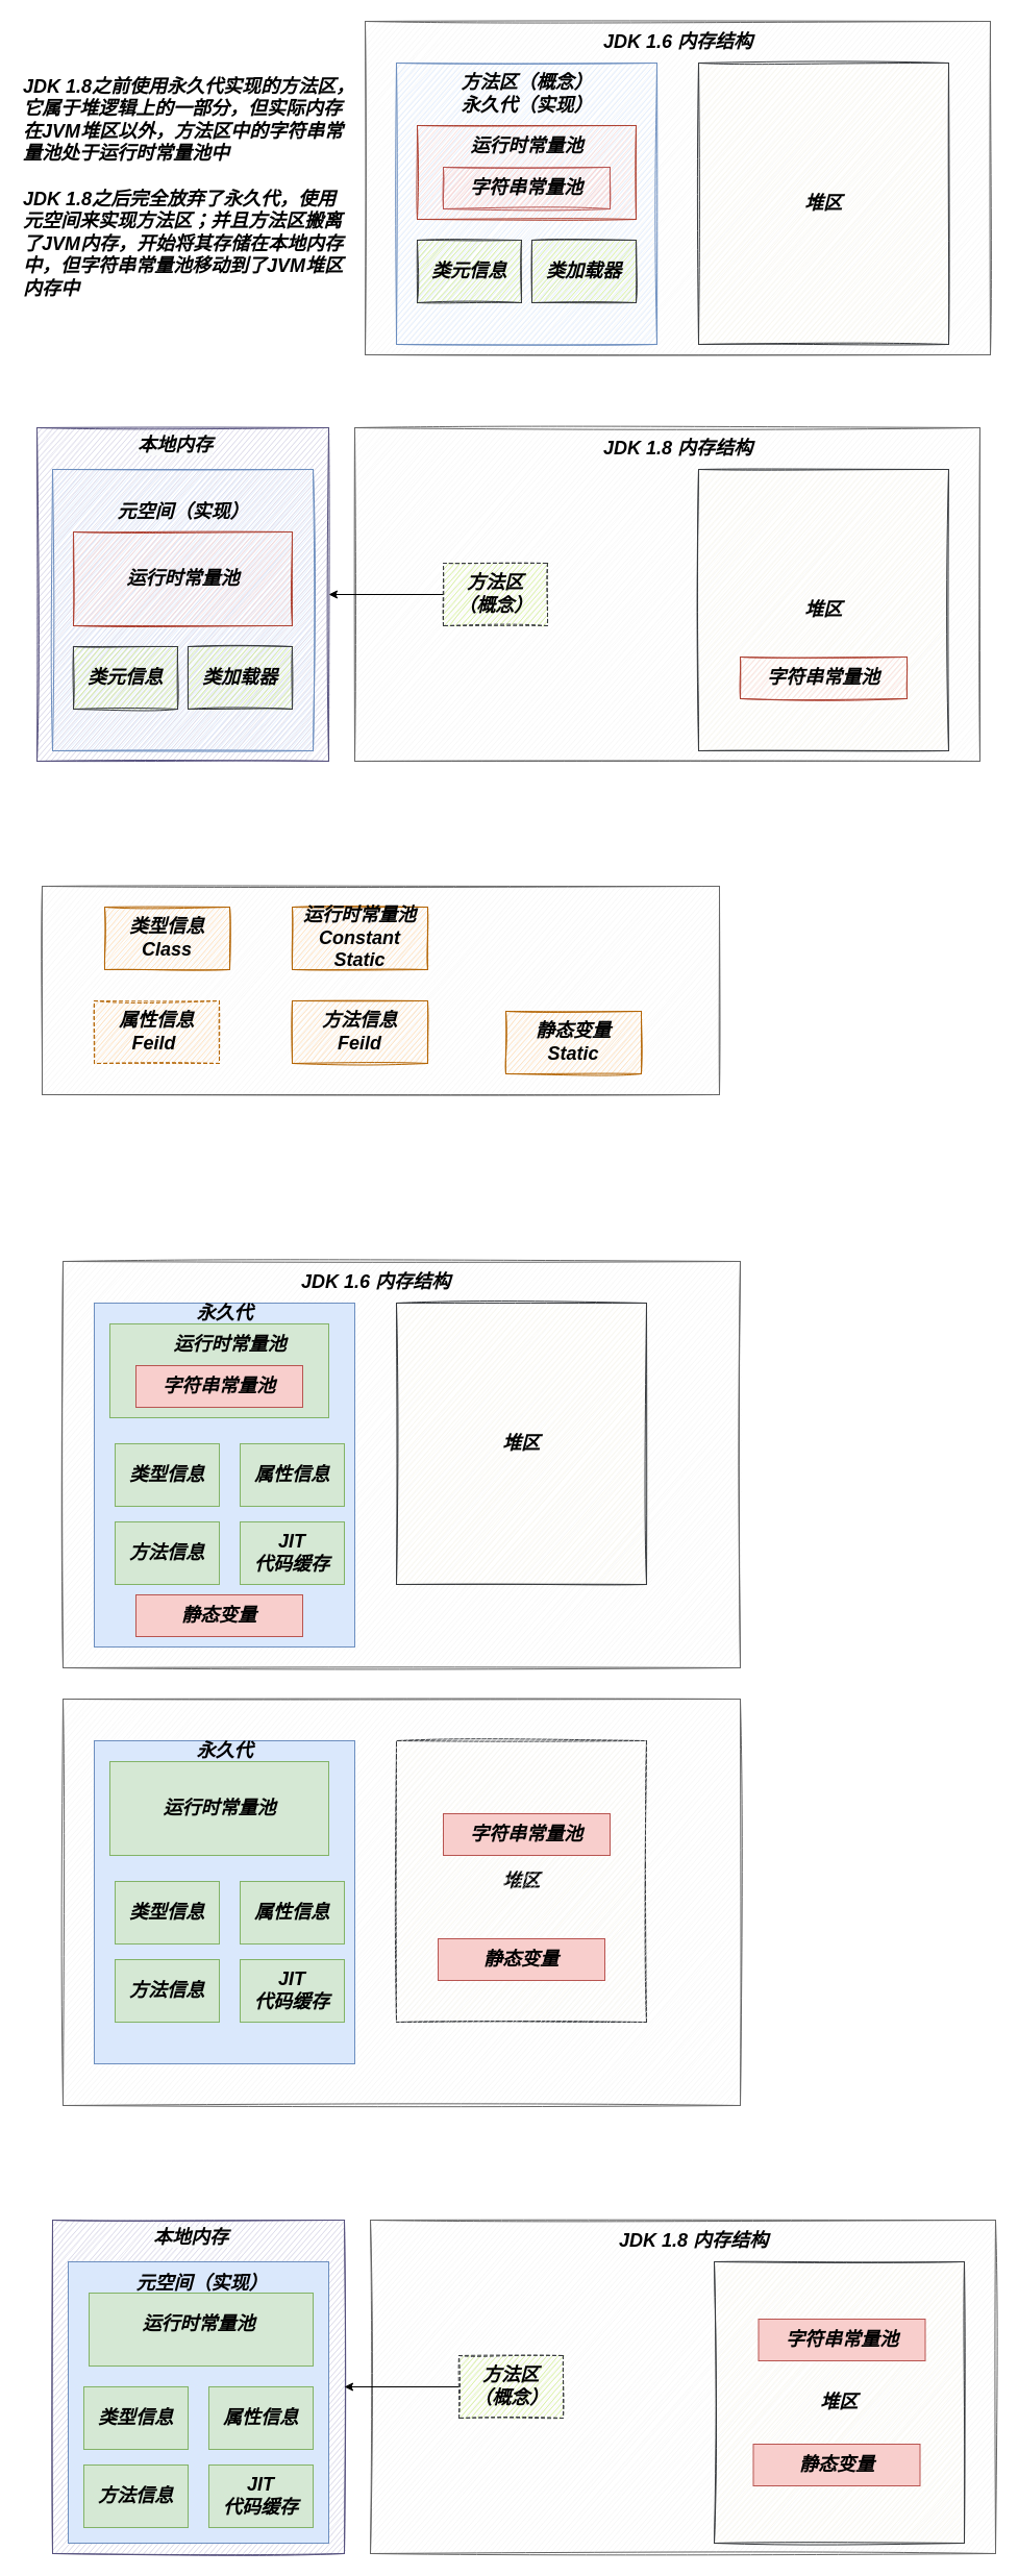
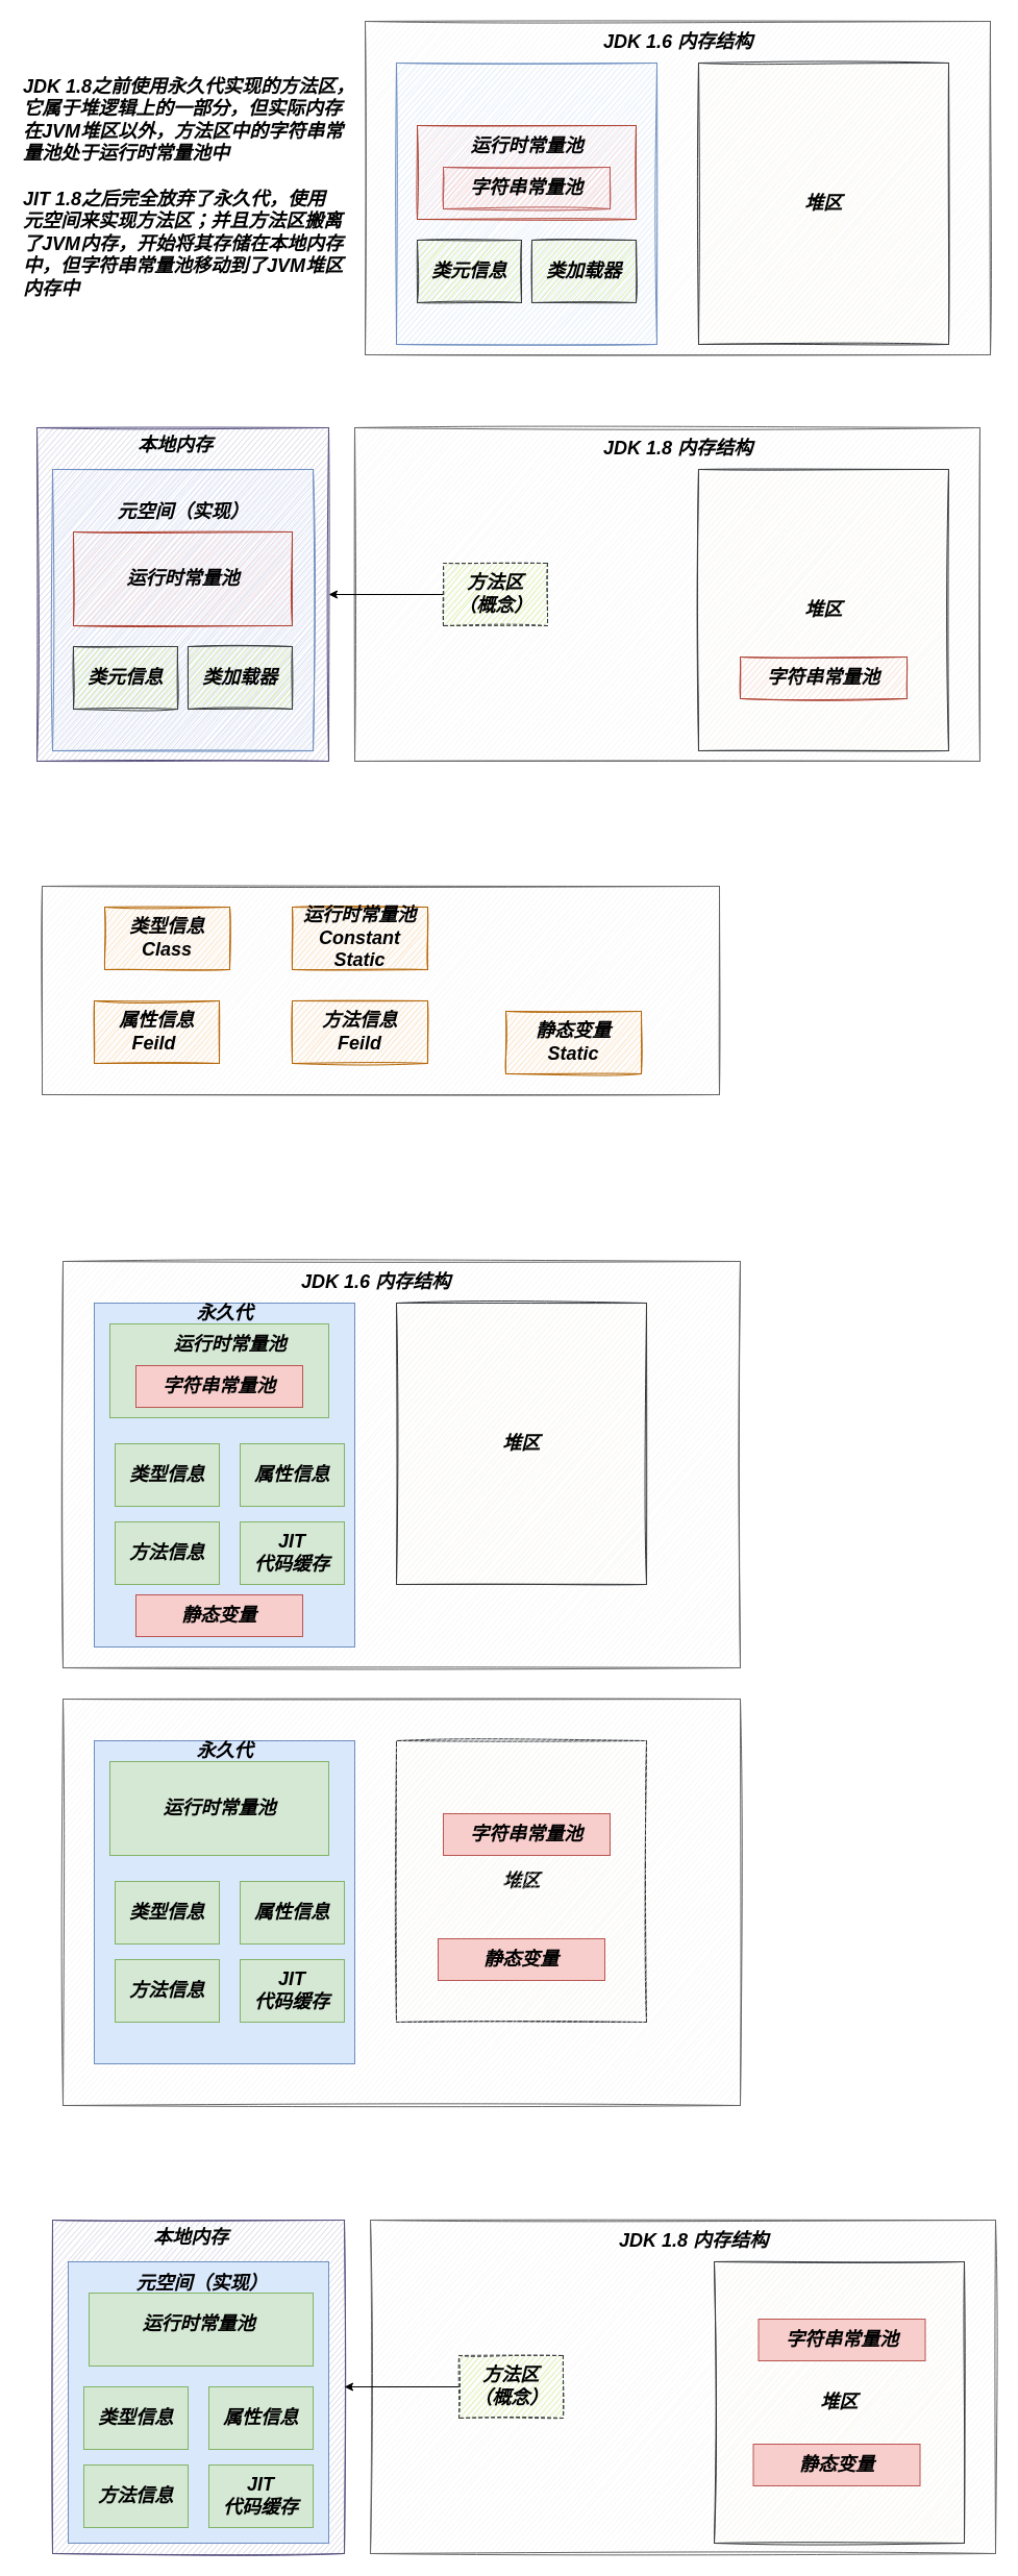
- <mxCell id="9" value="&lt;font style=&quot;font-size: 18px;&quot;&gt;&lt;b&gt;&lt;i&gt;方法区（概念）&lt;br&gt;永久代（实现）&lt;br&gt;&lt;/i&gt;&lt;/b&gt;&lt;/font&gt;" style="text;html=1;align=center;verticalAlign=middle;resizable=0;points=[];autosize=1;strokeColor=none;fillColor=none;" vertex="1" parent="1"><mxGeometry x="435" y="70" width="140" height="40" as="geometry" /></mxCell>
- <mxCell id="27" value="&lt;font style=&quot;font-size: 18px;&quot;&gt;&lt;b&gt;&lt;i&gt;JDK 1.8之前使用永久代实现的方法区，&lt;br&gt;它属于堆逻辑上的一部分，但实际内存&lt;br&gt;在JVM堆区以外，方法区中的字符串常&lt;br&gt;量池处于运行时常量池中&lt;br&gt;&lt;br&gt;JDK 1.8之后完全放弃了永久代，使用&lt;br&gt;元空间来实现方法区；并且方法区搬离&lt;br&gt;了JVM内存，开始将其存储在本地内存&lt;br&gt;中，但字符串常量池移动到了JVM堆区&lt;br&gt;内存中&lt;br&gt;&lt;/i&gt;&lt;/b&gt;&lt;/font&gt;" style="text;html=1;align=left;verticalAlign=middle;resizable=0;points=[];autosize=1;strokeColor=none;fillColor=none;" vertex="1" parent="1"><mxGeometry x="20" y="95" width="330" height="170" as="geometry" /></mxCell>
+ <mxCell id="27" value="&lt;font style=&quot;font-size: 18px;&quot;&gt;&lt;b&gt;&lt;i&gt;JDK 1.8之前使用永久代实现的方法区，&lt;br&gt;它属于堆逻辑上的一部分，但实际内存&lt;br&gt;在JVM堆区以外，方法区中的字符串常&lt;br&gt;量池处于运行时常量池中&lt;br&gt;&lt;br&gt;JIT 1.8之后完全放弃了永久代，使用&lt;br&gt;元空间来实现方法区；并且方法区搬离&lt;br&gt;了JVM内存，开始将其存储在本地内存&lt;br&gt;中，但字符串常量池移动到了JVM堆区&lt;br&gt;内存中&lt;br&gt;&lt;/i&gt;&lt;/b&gt;&lt;/font&gt;" style="text;html=1;align=left;verticalAlign=middle;resizable=0;points=[];autosize=1;strokeColor=none;fillColor=none;" vertex="1" parent="1"><mxGeometry x="20" y="95" width="330" height="170" as="geometry" /></mxCell>
- <mxCell id="31" value="&lt;b&gt;&lt;i&gt;属性信息&lt;br&gt;Feild&amp;nbsp;&lt;/i&gt;&lt;/b&gt;&lt;b&gt;&lt;i&gt;&lt;br&gt;&lt;/i&gt;&lt;/b&gt;" style="rounded=0;whiteSpace=wrap;html=1;shadow=0;sketch=1;fontSize=18;fillColor=#fad7ac;strokeColor=#b46504;dashed=1;" vertex="1" parent="1"><mxGeometry x="90" y="960" width="120" height="60" as="geometry" /></mxCell>
+ <mxCell id="31" value="&lt;b&gt;&lt;i&gt;属性信息&lt;br&gt;Feild&amp;nbsp;&lt;/i&gt;&lt;/b&gt;&lt;b&gt;&lt;i&gt;&lt;br&gt;&lt;/i&gt;&lt;/b&gt;" style="rounded=0;whiteSpace=wrap;html=1;shadow=0;sketch=1;fontSize=18;fillColor=#fad7ac;strokeColor=#b46504;" vertex="1" parent="1"><mxGeometry x="90" y="960" width="120" height="60" as="geometry" /></mxCell>
